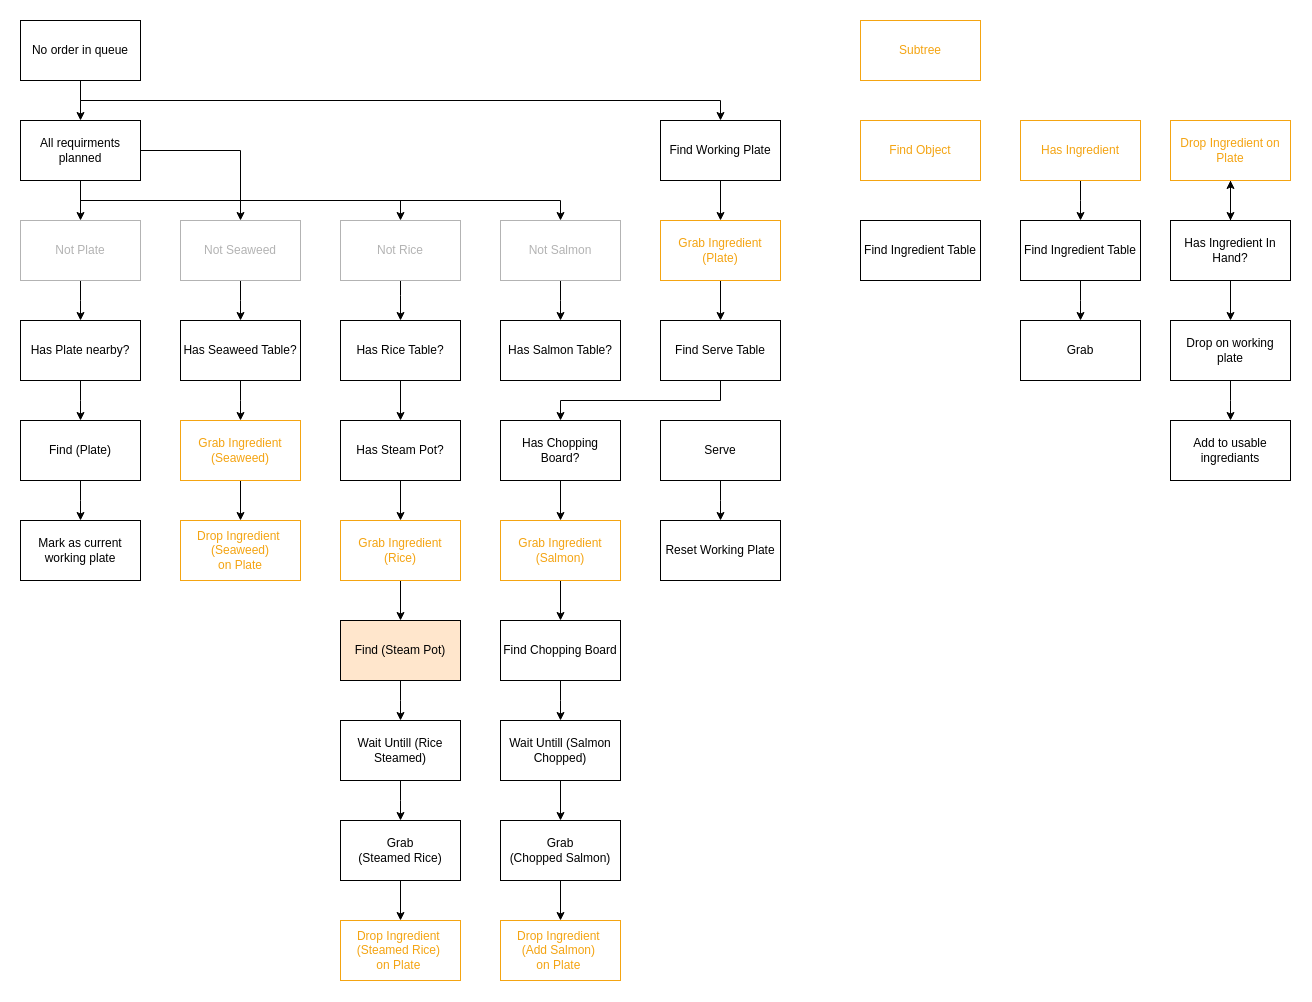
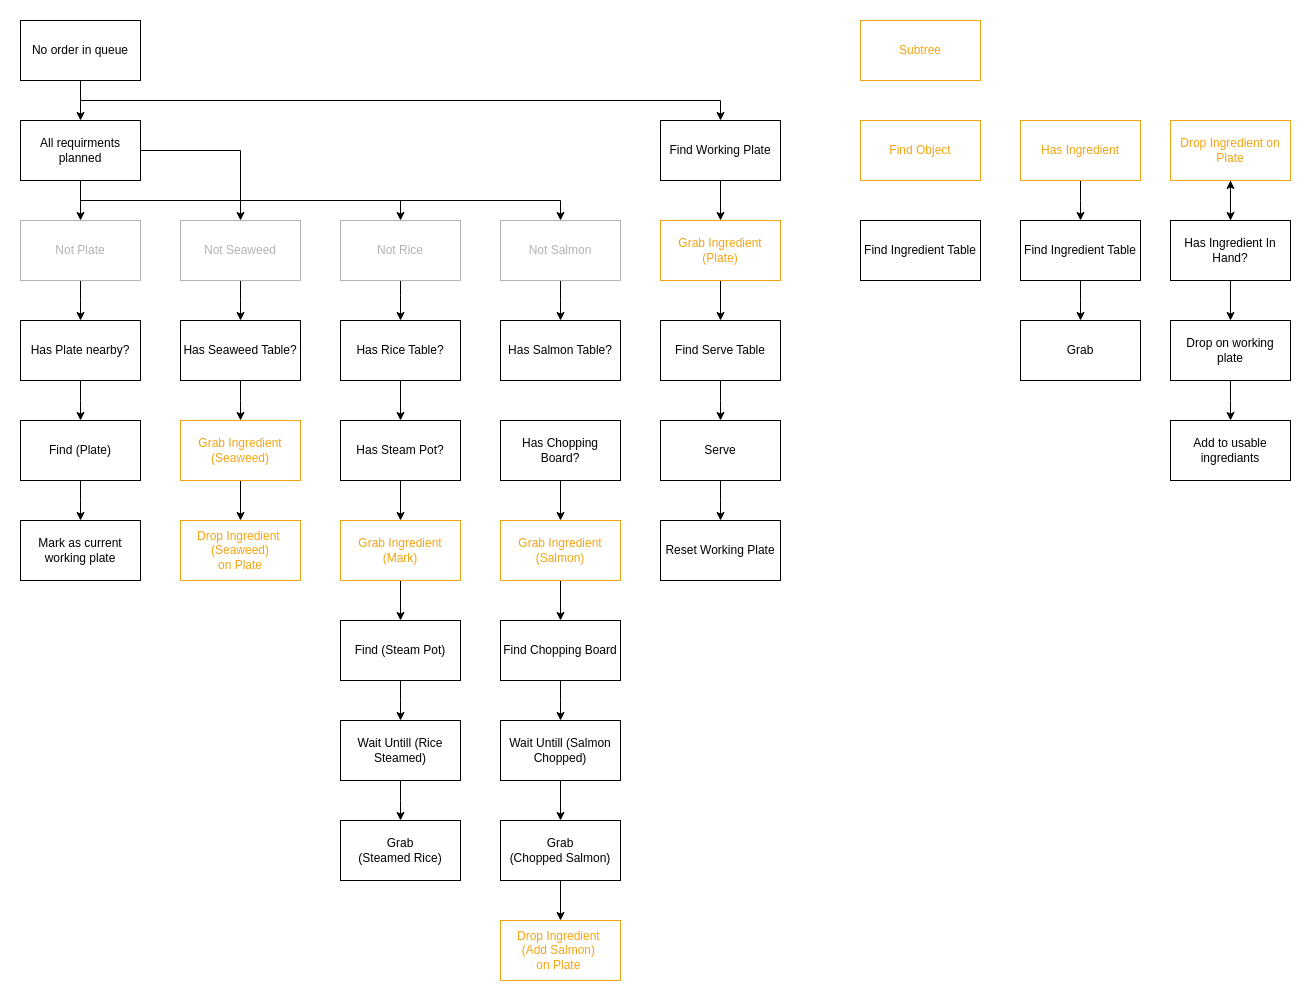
- <mxCell id="45" style="edgeStyle=elbowEdgeStyle;rounded=0;orthogonalLoop=1;jettySize=auto;elbow=vertical;html=1;" parent="1" source="46" target="27" edge="1"><mxGeometry relative="1" as="geometry" /></mxCell>
+ <mxCell id="45" style="edgeStyle=elbowEdgeStyle;rounded=0;orthogonalLoop=1;jettySize=auto;elbow=vertical;html=1;" parent="1" source="46" target="48" edge="1"><mxGeometry relative="1" as="geometry" /></mxCell>
- <mxCell id="75" value="&lt;font color=&quot;#f4a412&quot;&gt;Grab Ingredient (Rice)&lt;/font&gt;" style="rounded=0;whiteSpace=wrap;html=1;spacing=4;strokeColor=#F4A412;" vertex="1" parent="1"><mxGeometry x="340" y="520" width="120" height="60" as="geometry" /></mxCell>
+ <mxCell id="75" value="&lt;font color=&quot;#f4a412&quot;&gt;Grab Ingredient (Mark)&lt;/font&gt;" style="rounded=0;whiteSpace=wrap;html=1;spacing=4;strokeColor=#F4A412;" vertex="1" parent="1"><mxGeometry x="340" y="520" width="120" height="60" as="geometry" /></mxCell>
- <mxCell id="24" value="Find (Steam Pot)" style="rounded=0;whiteSpace=wrap;html=1;spacing=4;fillColor=#ffe6cc;" parent="1" vertex="1"><mxGeometry x="340" y="620" width="120" height="60" as="geometry" /></mxCell>
+ <mxCell id="24" value="Find (Steam Pot)" style="rounded=0;whiteSpace=wrap;html=1;spacing=4;" parent="1" vertex="1"><mxGeometry x="340" y="620" width="120" height="60" as="geometry" /></mxCell>
- <mxCell id="67" value="" style="edgeStyle=orthogonalEdgeStyle;rounded=0;orthogonalLoop=1;jettySize=auto;html=1;" edge="1" parent="1" source="68" target="69"><mxGeometry relative="1" as="geometry" /></mxCell>
- <mxCell id="69" value="&lt;font color=&quot;#f4a412&quot;&gt;Drop&amp;nbsp;&lt;/font&gt;&lt;span style=&quot;color: rgb(244, 164, 18);&quot;&gt;Ingredient&amp;nbsp;&lt;br&gt;&lt;/span&gt;&lt;span style=&quot;color: rgb(244, 164, 18);&quot;&gt;(Steamed Rice)&amp;nbsp;&lt;br&gt;&lt;/span&gt;&lt;font color=&quot;#f4a412&quot;&gt;on Plate&amp;nbsp;&lt;/font&gt;" style="rounded=0;whiteSpace=wrap;html=1;spacing=4;strokeColor=#F4A412;" vertex="1" parent="1"><mxGeometry x="340" y="920" width="120" height="60" as="geometry" /></mxCell>
